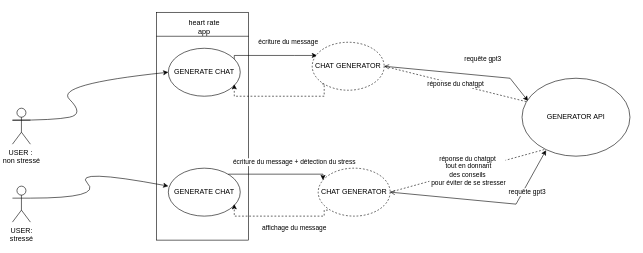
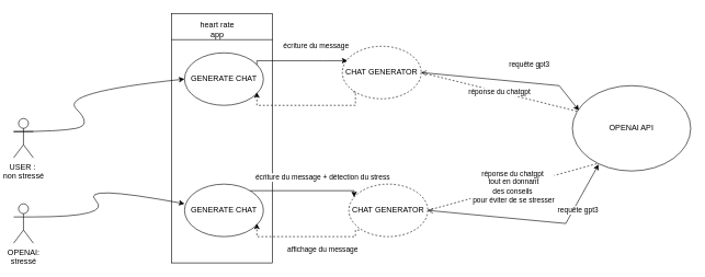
- <mxCell id="21" value="heart rate app" style="text;strokeColor=none;align=center;fillColor=none;html=1;verticalAlign=middle;whiteSpace=wrap;rounded=0;" vertex="1" parent="1"><mxGeometry x="310" y="30" width="60" height="30" as="geometry" /></mxCell>
+ <mxCell id="21" value="heart rate app" style="text;strokeColor=none;align=center;fillColor=none;html=1;verticalAlign=middle;whiteSpace=wrap;rounded=0;" vertex="1" parent="1"><mxGeometry x="300" y="30" width="60" height="30" as="geometry" /></mxCell>
- <mxCell id="12" value="GENERATOR API" style="ellipse;whiteSpace=wrap;html=1;gradientColor=none;" parent="1" vertex="1"><mxGeometry x="870" y="130" width="180" height="130" as="geometry" /></mxCell>
+ <mxCell id="12" value="OPENAI API" style="ellipse;whiteSpace=wrap;html=1;gradientColor=none;" parent="1" vertex="1"><mxGeometry x="870" y="130" width="180" height="130" as="geometry" /></mxCell>
- <mxCell id="13" value="USER:&lt;br&gt;stressé" style="shape=umlActor;verticalLabelPosition=bottom;verticalAlign=top;html=1;outlineConnect=0;" parent="1" vertex="1"><mxGeometry x="20" y="310" width="30" height="60" as="geometry" /></mxCell>
+ <mxCell id="13" value="OPENAI:&lt;br&gt;stressé" style="shape=umlActor;verticalLabelPosition=bottom;verticalAlign=top;html=1;outlineConnect=0;" parent="1" vertex="1"><mxGeometry x="20" y="310" width="30" height="60" as="geometry" /></mxCell>
